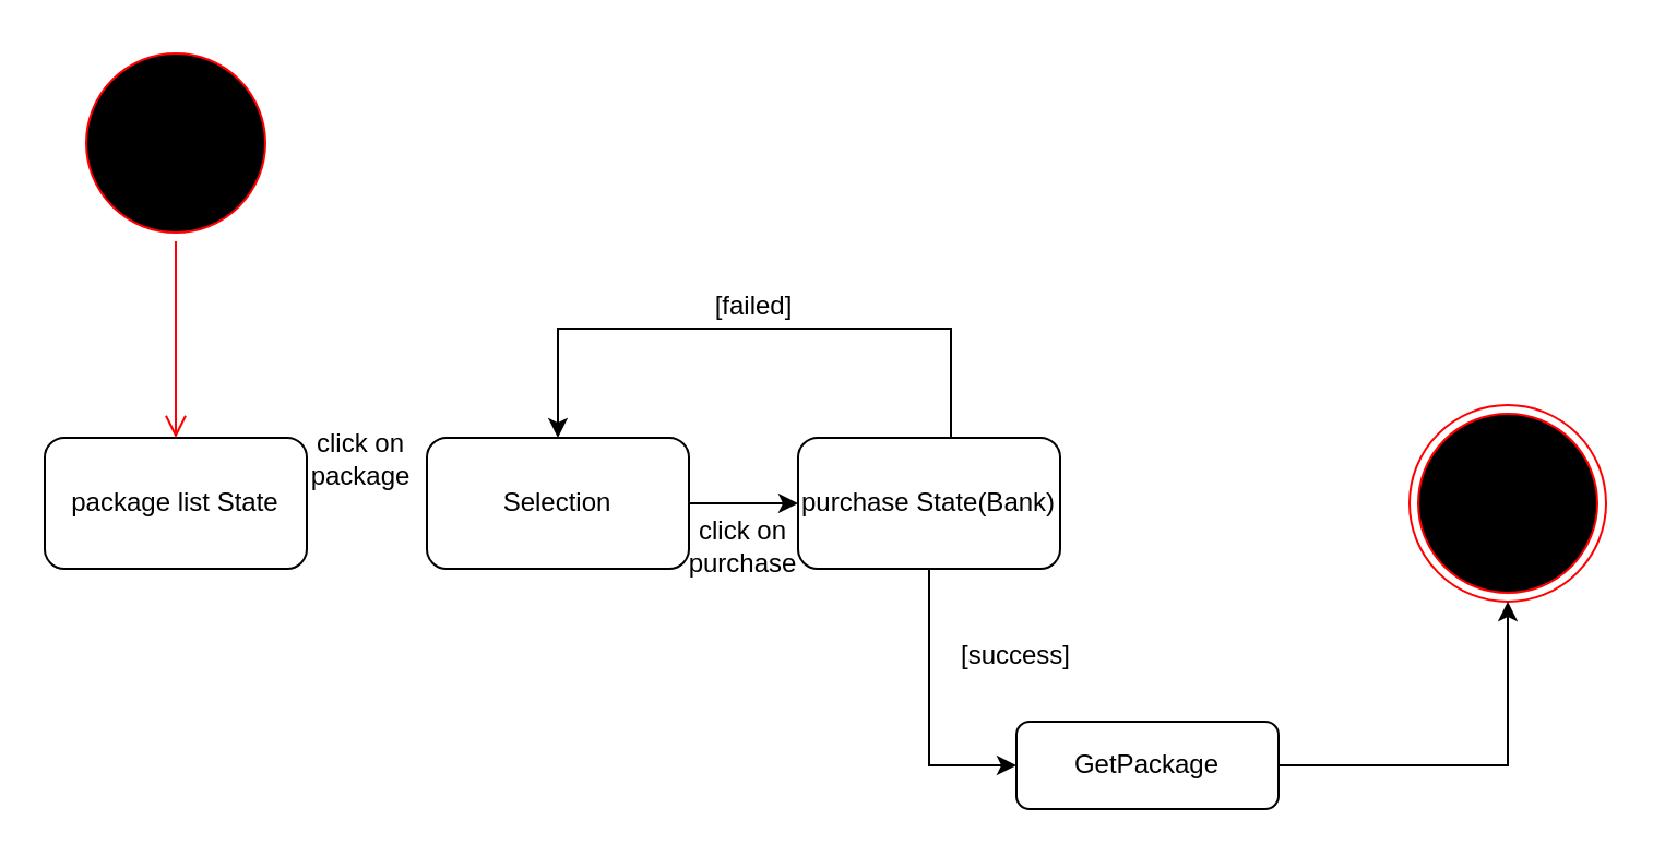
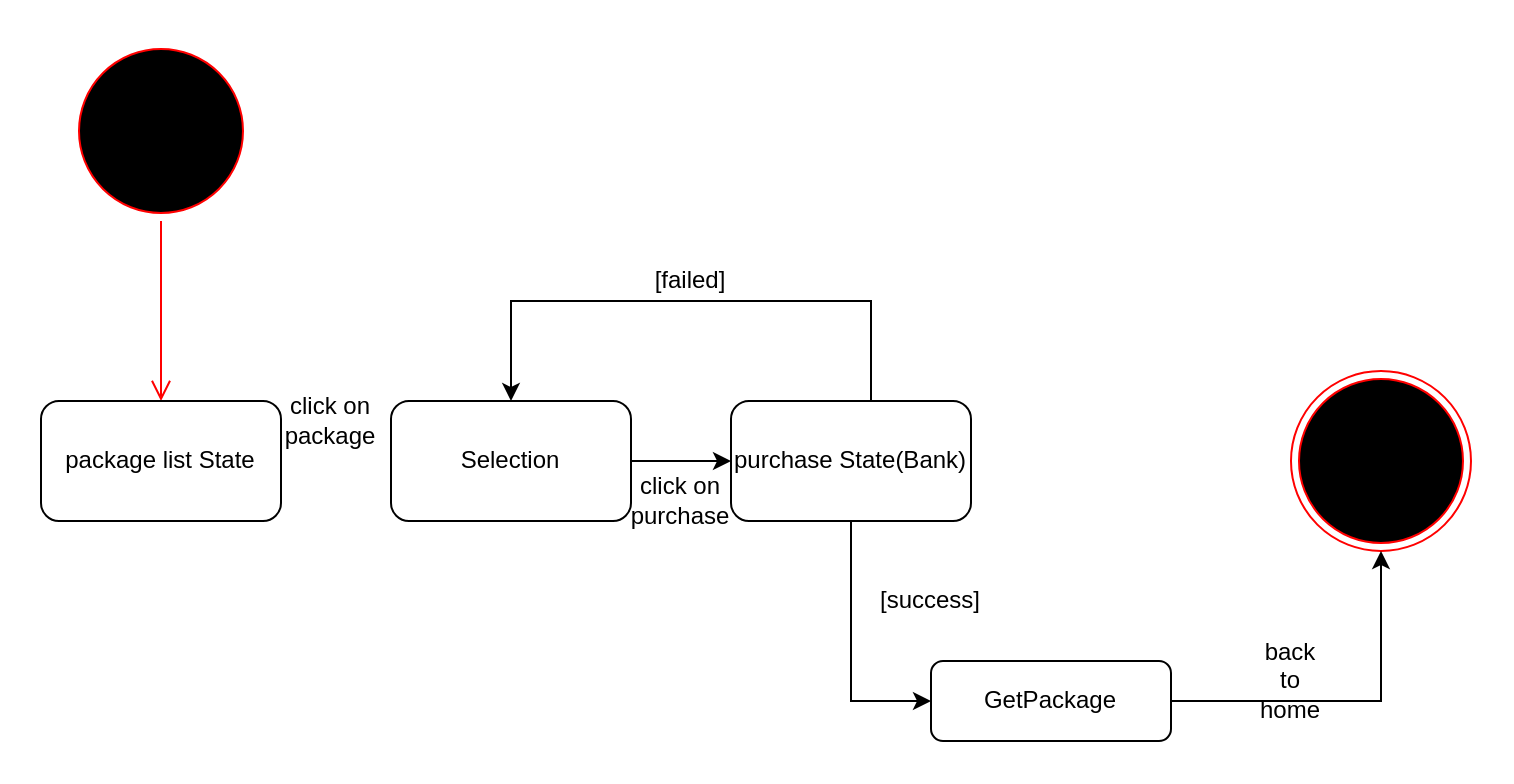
+ <mxCell id="15" value="back to home" style="text;html=1;strokeColor=none;fillColor=none;align=center;verticalAlign=middle;whiteSpace=wrap;rounded=0;" vertex="1" parent="1"><mxGeometry x="625" y="330" width="40" height="20" as="geometry" /></mxCell>
